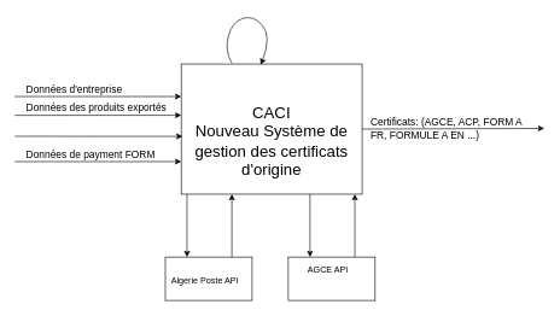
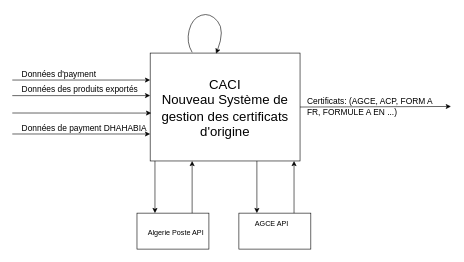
- <mxCell id="6" value="Données d'entreprise" style="text;html=1;strokeColor=none;fillColor=none;align=left;verticalAlign=middle;whiteSpace=wrap;rounded=0;fontSize=14;" parent="1" vertex="1"><mxGeometry x="34" y="113" width="146" height="20" as="geometry" /></mxCell>
+ <mxCell id="6" value="Données d'payment" style="text;html=1;strokeColor=none;fillColor=none;align=left;verticalAlign=middle;whiteSpace=wrap;rounded=0;fontSize=14;" parent="1" vertex="1"><mxGeometry x="34" y="113" width="146" height="20" as="geometry" /></mxCell>
- <mxCell id="5" value="&lt;font style=&quot;font-size: 22px;&quot;&gt;CACI&lt;br style=&quot;font-size: 22px;&quot;&gt;Nouveau Système de gestion des certificats d'origine&lt;br style=&quot;font-size: 22px;&quot;&gt;&lt;/font&gt;" style="text;html=1;strokeColor=none;fillColor=none;align=center;verticalAlign=middle;whiteSpace=wrap;rounded=0;fontSize=22;" parent="1" vertex="1"><mxGeometry x="260" y="130" width="230" height="130" as="geometry" /></mxCell>
+ <mxCell id="5" value="&lt;font style=&quot;font-size: 22px;&quot;&gt;CACI&lt;br style=&quot;font-size: 22px;&quot;&gt;Nouveau Système de gestion des certificats d'origine&lt;br style=&quot;font-size: 22px;&quot;&gt;&lt;/font&gt;" style="text;html=1;strokeColor=none;fillColor=none;align=center;verticalAlign=middle;whiteSpace=wrap;rounded=0;fontSize=22;" parent="1" vertex="1"><mxGeometry x="260" y="115" width="230" height="130" as="geometry" /></mxCell>
- <mxCell id="11" value="Données de payment FORM" style="text;html=1;strokeColor=none;fillColor=none;align=left;verticalAlign=middle;whiteSpace=wrap;rounded=0;fontSize=14;" parent="1" vertex="1"><mxGeometry x="34" y="203" width="216" height="20" as="geometry" /></mxCell>
+ <mxCell id="11" value="Données de payment DHAHABIA" style="text;html=1;strokeColor=none;fillColor=none;align=left;verticalAlign=middle;whiteSpace=wrap;rounded=0;fontSize=14;" parent="1" vertex="1"><mxGeometry x="34" y="203" width="216" height="20" as="geometry" /></mxCell>
- <mxCell id="15" value="&lt;span style=&quot;font-size: 12px&quot;&gt;Algerie Poste API&lt;/span&gt;" style="text;html=1;strokeColor=none;fillColor=none;align=center;verticalAlign=middle;whiteSpace=wrap;rounded=0;fontSize=22;" parent="1" vertex="1"><mxGeometry x="232.5" y="375" width="100" height="20" as="geometry" /></mxCell>
+ <mxCell id="15" value="&lt;span style=&quot;font-size: 12px&quot;&gt;Algerie Poste API&lt;/span&gt;" style="text;html=1;strokeColor=none;fillColor=none;align=center;verticalAlign=middle;whiteSpace=wrap;rounded=0;fontSize=22;" parent="1" vertex="1"><mxGeometry x="242.5" y="375" width="100" height="20" as="geometry" /></mxCell>
